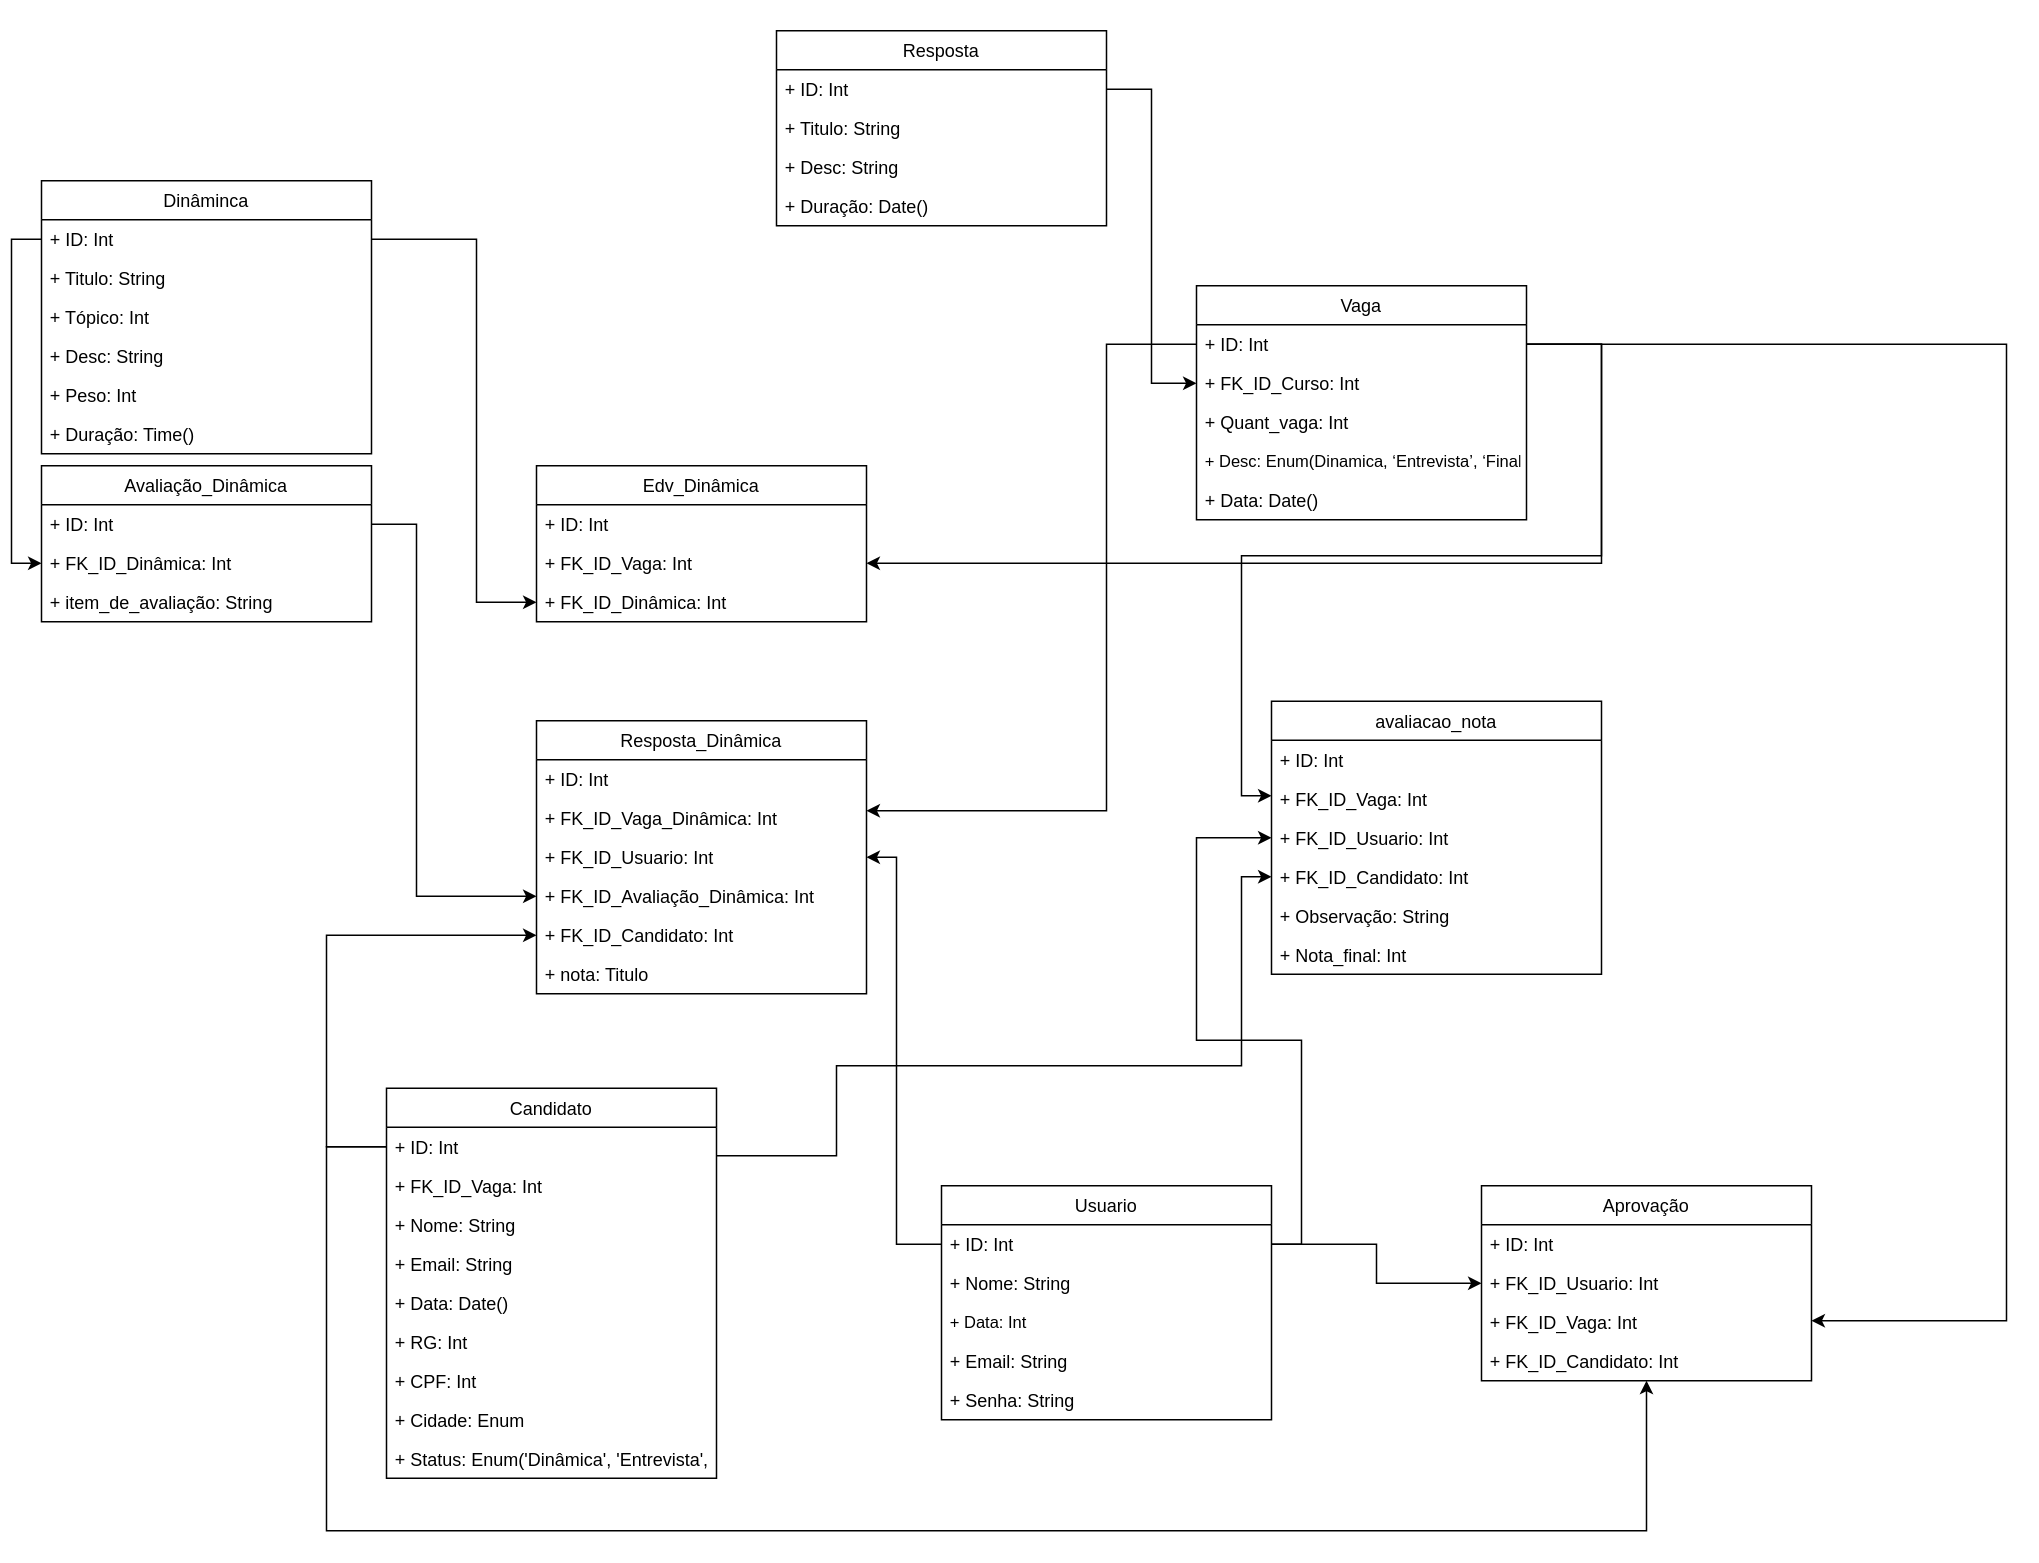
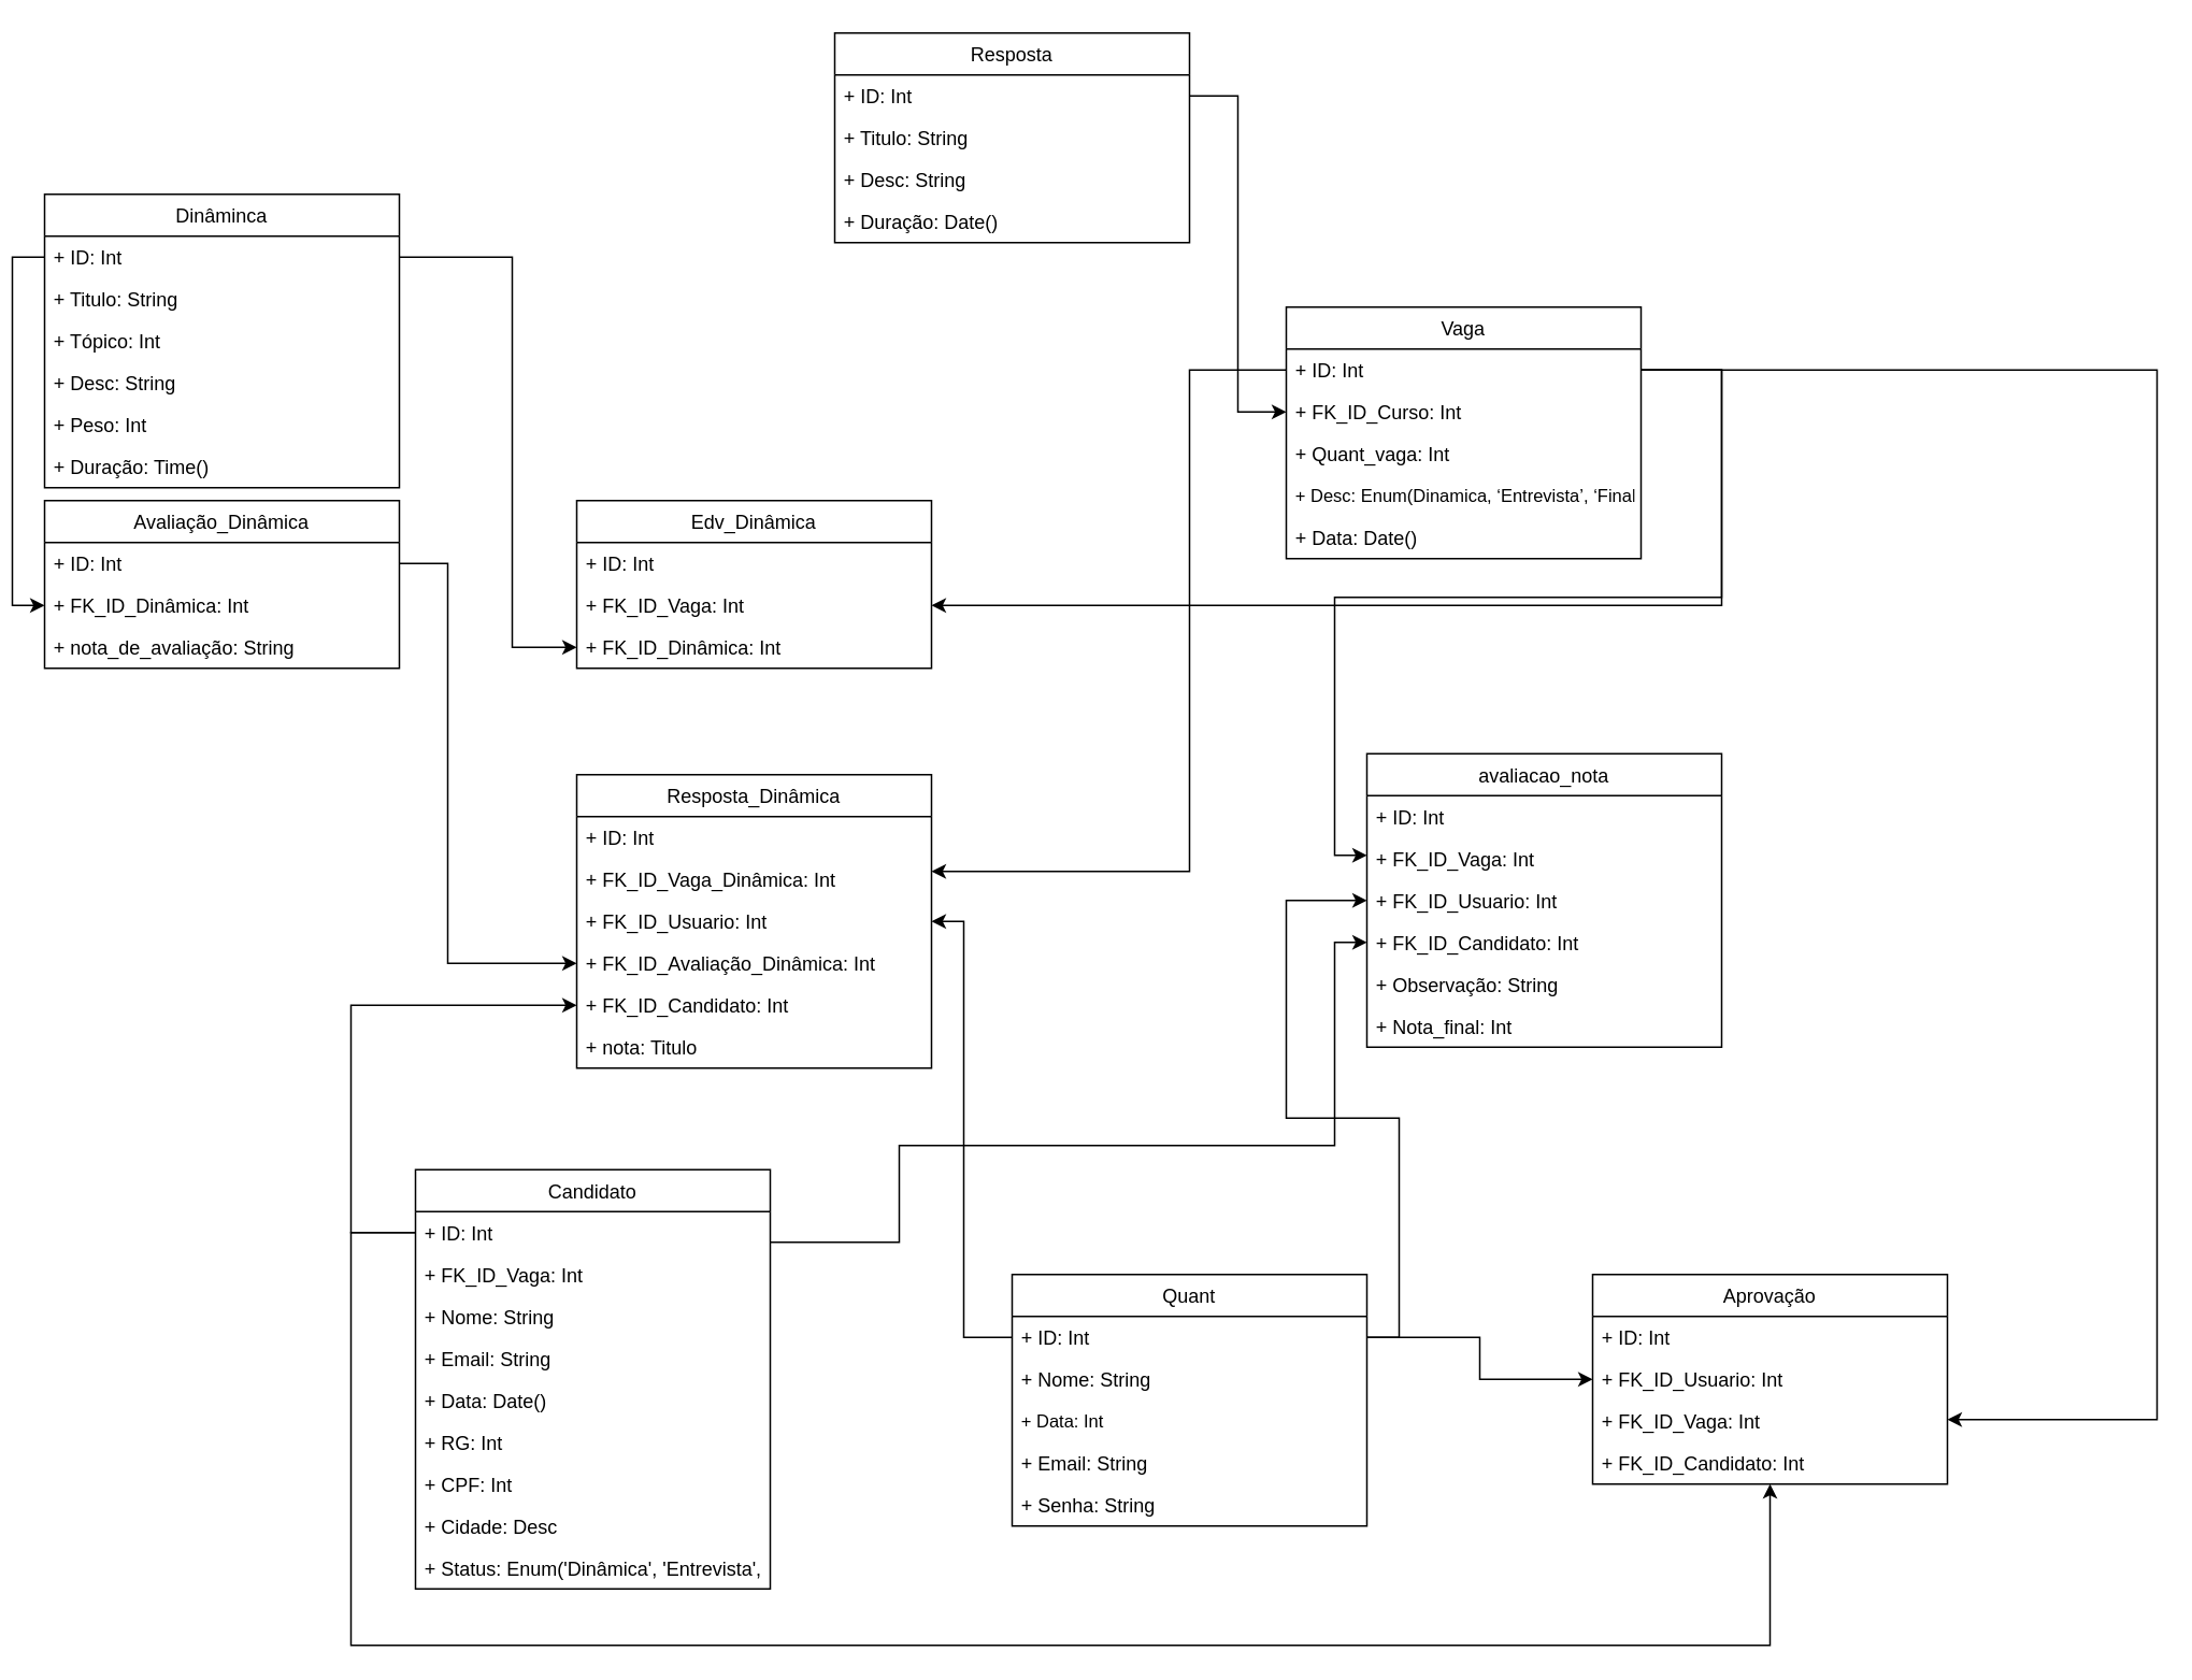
- <mxCell id="27" value="+ item_de_avaliação: String" style="text;strokeColor=none;fillColor=none;align=left;verticalAlign=top;spacingLeft=4;spacingRight=4;overflow=hidden;rotatable=0;points=[[0,0.5],[1,0.5]];portConstraint=eastwest;" parent="24" vertex="1"><mxGeometry y="78" width="220" height="26" as="geometry" /></mxCell>
+ <mxCell id="27" value="+ nota_de_avaliação: String" style="text;strokeColor=none;fillColor=none;align=left;verticalAlign=top;spacingLeft=4;spacingRight=4;overflow=hidden;rotatable=0;points=[[0,0.5],[1,0.5]];portConstraint=eastwest;" parent="24" vertex="1"><mxGeometry y="78" width="220" height="26" as="geometry" /></mxCell>
- <mxCell id="40" value="Usuario" style="swimlane;fontStyle=0;childLayout=stackLayout;horizontal=1;startSize=26;fillColor=none;horizontalStack=0;resizeParent=1;resizeParentMax=0;resizeLast=0;collapsible=1;marginBottom=0;" parent="1" vertex="1"><mxGeometry x="620" y="790" width="220" height="156" as="geometry" /></mxCell>
+ <mxCell id="40" value="Quant" style="swimlane;fontStyle=0;childLayout=stackLayout;horizontal=1;startSize=26;fillColor=none;horizontalStack=0;resizeParent=1;resizeParentMax=0;resizeLast=0;collapsible=1;marginBottom=0;" parent="1" vertex="1"><mxGeometry x="620" y="790" width="220" height="156" as="geometry" /></mxCell>
- <mxCell id="55" value="+ Cidade: Enum" style="text;strokeColor=none;fillColor=none;align=left;verticalAlign=top;spacingLeft=4;spacingRight=4;overflow=hidden;rotatable=0;points=[[0,0.5],[1,0.5]];portConstraint=eastwest;" parent="47" vertex="1"><mxGeometry y="208" width="220" height="26" as="geometry" /></mxCell>
+ <mxCell id="55" value="+ Cidade: Desc" style="text;strokeColor=none;fillColor=none;align=left;verticalAlign=top;spacingLeft=4;spacingRight=4;overflow=hidden;rotatable=0;points=[[0,0.5],[1,0.5]];portConstraint=eastwest;" parent="47" vertex="1"><mxGeometry y="208" width="220" height="26" as="geometry" /></mxCell>
